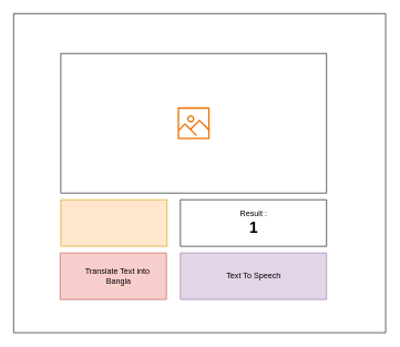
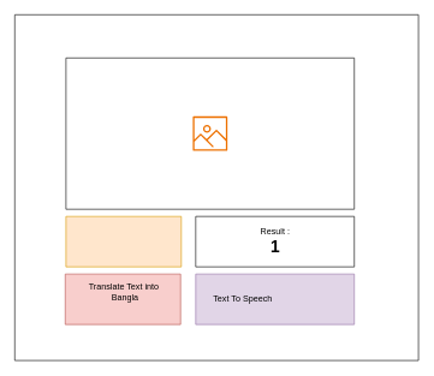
- <mxCell id="8" value="&lt;div&gt;Translate Text into&lt;/div&gt;&lt;div&gt;&amp;nbsp;Bangla&lt;/div&gt;" style="text;html=1;align=center;verticalAlign=middle;resizable=0;points=[];autosize=1;strokeColor=none;fillColor=none;" vertex="1" parent="1"><mxGeometry x="116" y="395" width="120" height="40" as="geometry" /></mxCell>
+ <mxCell id="8" value="&lt;div&gt;Translate Text into&lt;/div&gt;&lt;div&gt;&amp;nbsp;Bangla&lt;/div&gt;" style="text;html=1;align=center;verticalAlign=middle;resizable=0;points=[];autosize=1;strokeColor=none;fillColor=none;" vertex="1" parent="1"><mxGeometry x="111" y="385" width="120" height="40" as="geometry" /></mxCell>
- <mxCell id="9" value="Text To Speech" style="text;html=1;align=center;verticalAlign=middle;resizable=0;points=[];autosize=1;strokeColor=none;fillColor=none;" vertex="1" parent="1"><mxGeometry x="326" y="400" width="110" height="30" as="geometry" /></mxCell>
+ <mxCell id="9" value="Text To Speech" style="text;html=1;align=center;verticalAlign=middle;resizable=0;points=[];autosize=1;strokeColor=none;fillColor=none;" vertex="1" parent="1"><mxGeometry x="281" y="400" width="110" height="30" as="geometry" /></mxCell>
